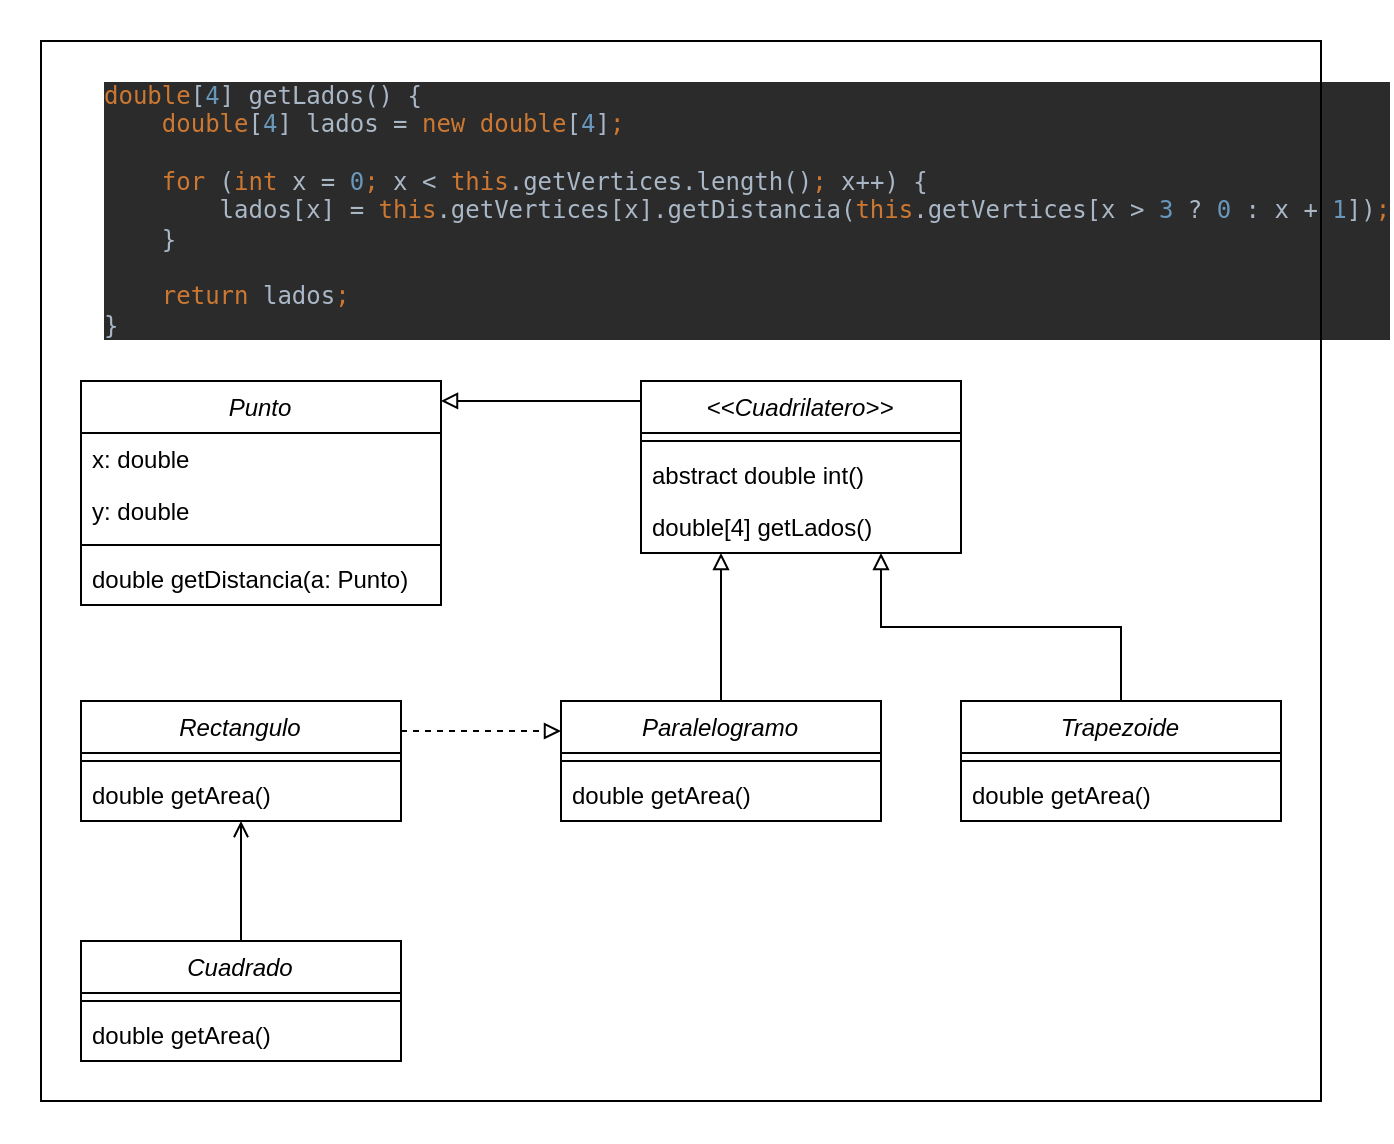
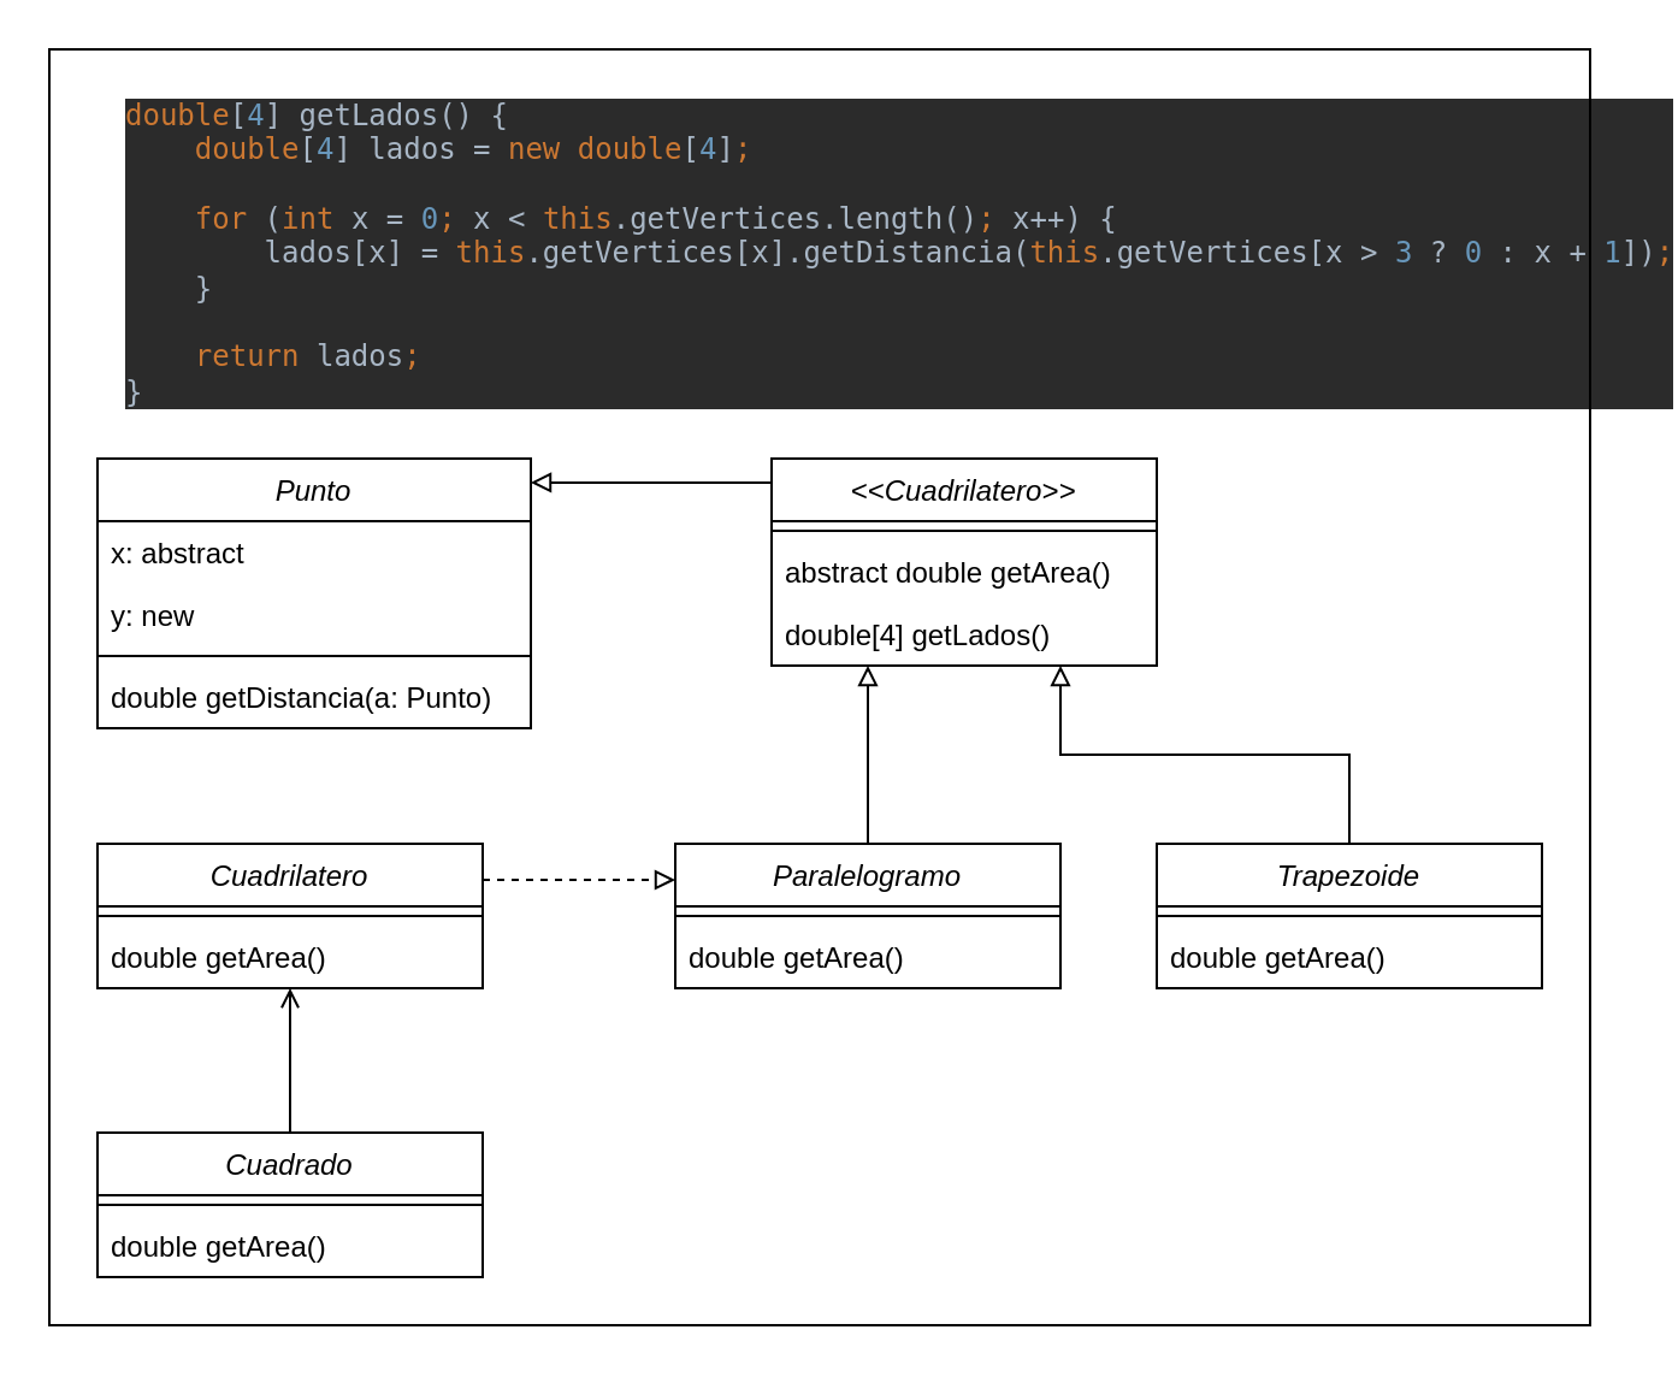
- <mxCell id="23" value="x: double" style="text;align=left;verticalAlign=top;spacingLeft=4;spacingRight=4;overflow=hidden;rotatable=0;points=[[0,0.5],[1,0.5]];portConstraint=eastwest;" parent="22" vertex="1"><mxGeometry y="26" width="180" height="26" as="geometry" /></mxCell>
+ <mxCell id="23" value="x: abstract" style="text;align=left;verticalAlign=top;spacingLeft=4;spacingRight=4;overflow=hidden;rotatable=0;points=[[0,0.5],[1,0.5]];portConstraint=eastwest;" parent="22" vertex="1"><mxGeometry y="26" width="180" height="26" as="geometry" /></mxCell>
- <mxCell id="4" value="abstract double int()" style="text;align=left;verticalAlign=top;spacingLeft=4;spacingRight=4;overflow=hidden;rotatable=0;points=[[0,0.5],[1,0.5]];portConstraint=eastwest;" parent="2" vertex="1"><mxGeometry y="34" width="160" height="26" as="geometry" /></mxCell>
+ <mxCell id="4" value="abstract double getArea()" style="text;align=left;verticalAlign=top;spacingLeft=4;spacingRight=4;overflow=hidden;rotatable=0;points=[[0,0.5],[1,0.5]];portConstraint=eastwest;" parent="2" vertex="1"><mxGeometry y="34" width="160" height="26" as="geometry" /></mxCell>
- <mxCell id="24" value="y: double" style="text;align=left;verticalAlign=top;spacingLeft=4;spacingRight=4;overflow=hidden;rotatable=0;points=[[0,0.5],[1,0.5]];portConstraint=eastwest;rounded=0;shadow=0;html=0;" parent="22" vertex="1"><mxGeometry y="52" width="180" height="26" as="geometry" /></mxCell>
+ <mxCell id="24" value="y: new" style="text;align=left;verticalAlign=top;spacingLeft=4;spacingRight=4;overflow=hidden;rotatable=0;points=[[0,0.5],[1,0.5]];portConstraint=eastwest;rounded=0;shadow=0;html=0;" parent="22" vertex="1"><mxGeometry y="52" width="180" height="26" as="geometry" /></mxCell>
- <mxCell id="15" value="Rectangulo" style="swimlane;fontStyle=2;align=center;verticalAlign=top;childLayout=stackLayout;horizontal=1;startSize=26;horizontalStack=0;resizeParent=1;resizeLast=0;collapsible=1;marginBottom=0;rounded=0;shadow=0;strokeWidth=1;" parent="1" vertex="1"><mxGeometry x="40" y="350" width="160" height="60" as="geometry"><mxRectangle x="230" y="140" width="160" height="26" as="alternateBounds" /></mxGeometry></mxCell>
+ <mxCell id="15" value="Cuadrilatero" style="swimlane;fontStyle=2;align=center;verticalAlign=top;childLayout=stackLayout;horizontal=1;startSize=26;horizontalStack=0;resizeParent=1;resizeLast=0;collapsible=1;marginBottom=0;rounded=0;shadow=0;strokeWidth=1;" parent="1" vertex="1"><mxGeometry x="40" y="350" width="160" height="60" as="geometry"><mxRectangle x="230" y="140" width="160" height="26" as="alternateBounds" /></mxGeometry></mxCell>
